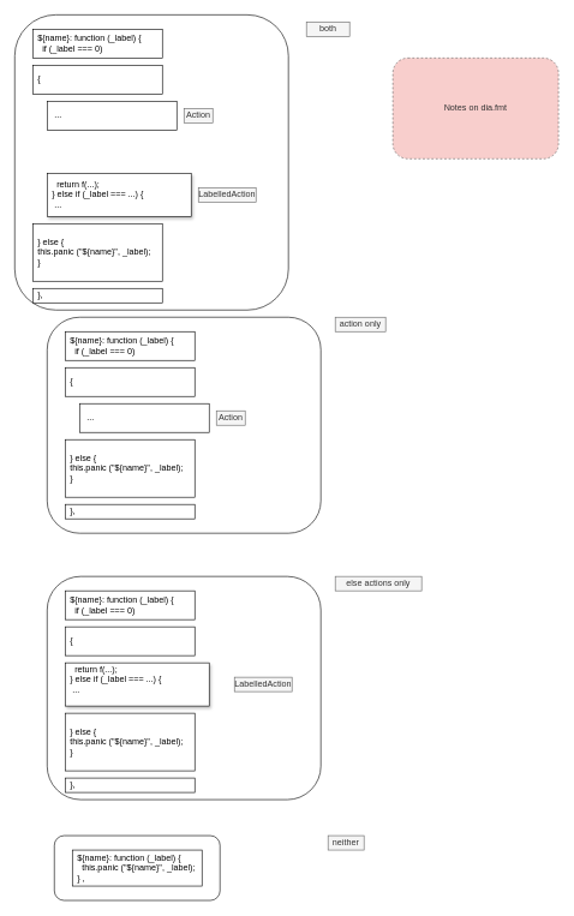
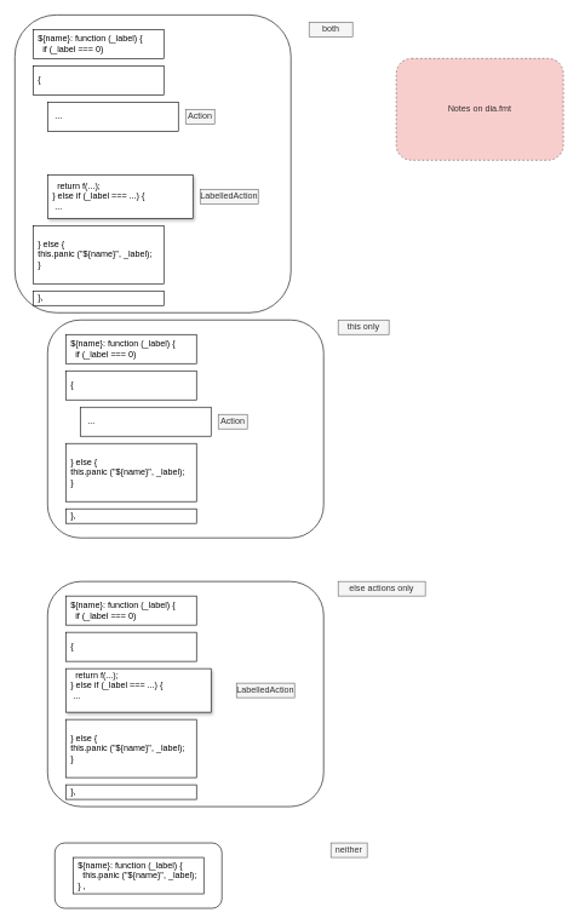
- <mxCell id="24" value="action only" style="text;html=1;fillColor=#f5f5f5;align=center;verticalAlign=middle;whiteSpace=wrap;rounded=0;shadow=0;strokeColor=#666666;fontColor=#333333;" parent="1" vertex="1"><mxGeometry x="465" y="440" width="70" height="20" as="geometry" /></mxCell>
+ <mxCell id="24" value="this only" style="text;html=1;fillColor=#f5f5f5;align=center;verticalAlign=middle;whiteSpace=wrap;rounded=0;shadow=0;strokeColor=#666666;fontColor=#333333;" parent="1" vertex="1"><mxGeometry x="465" y="440" width="70" height="20" as="geometry" /></mxCell>
